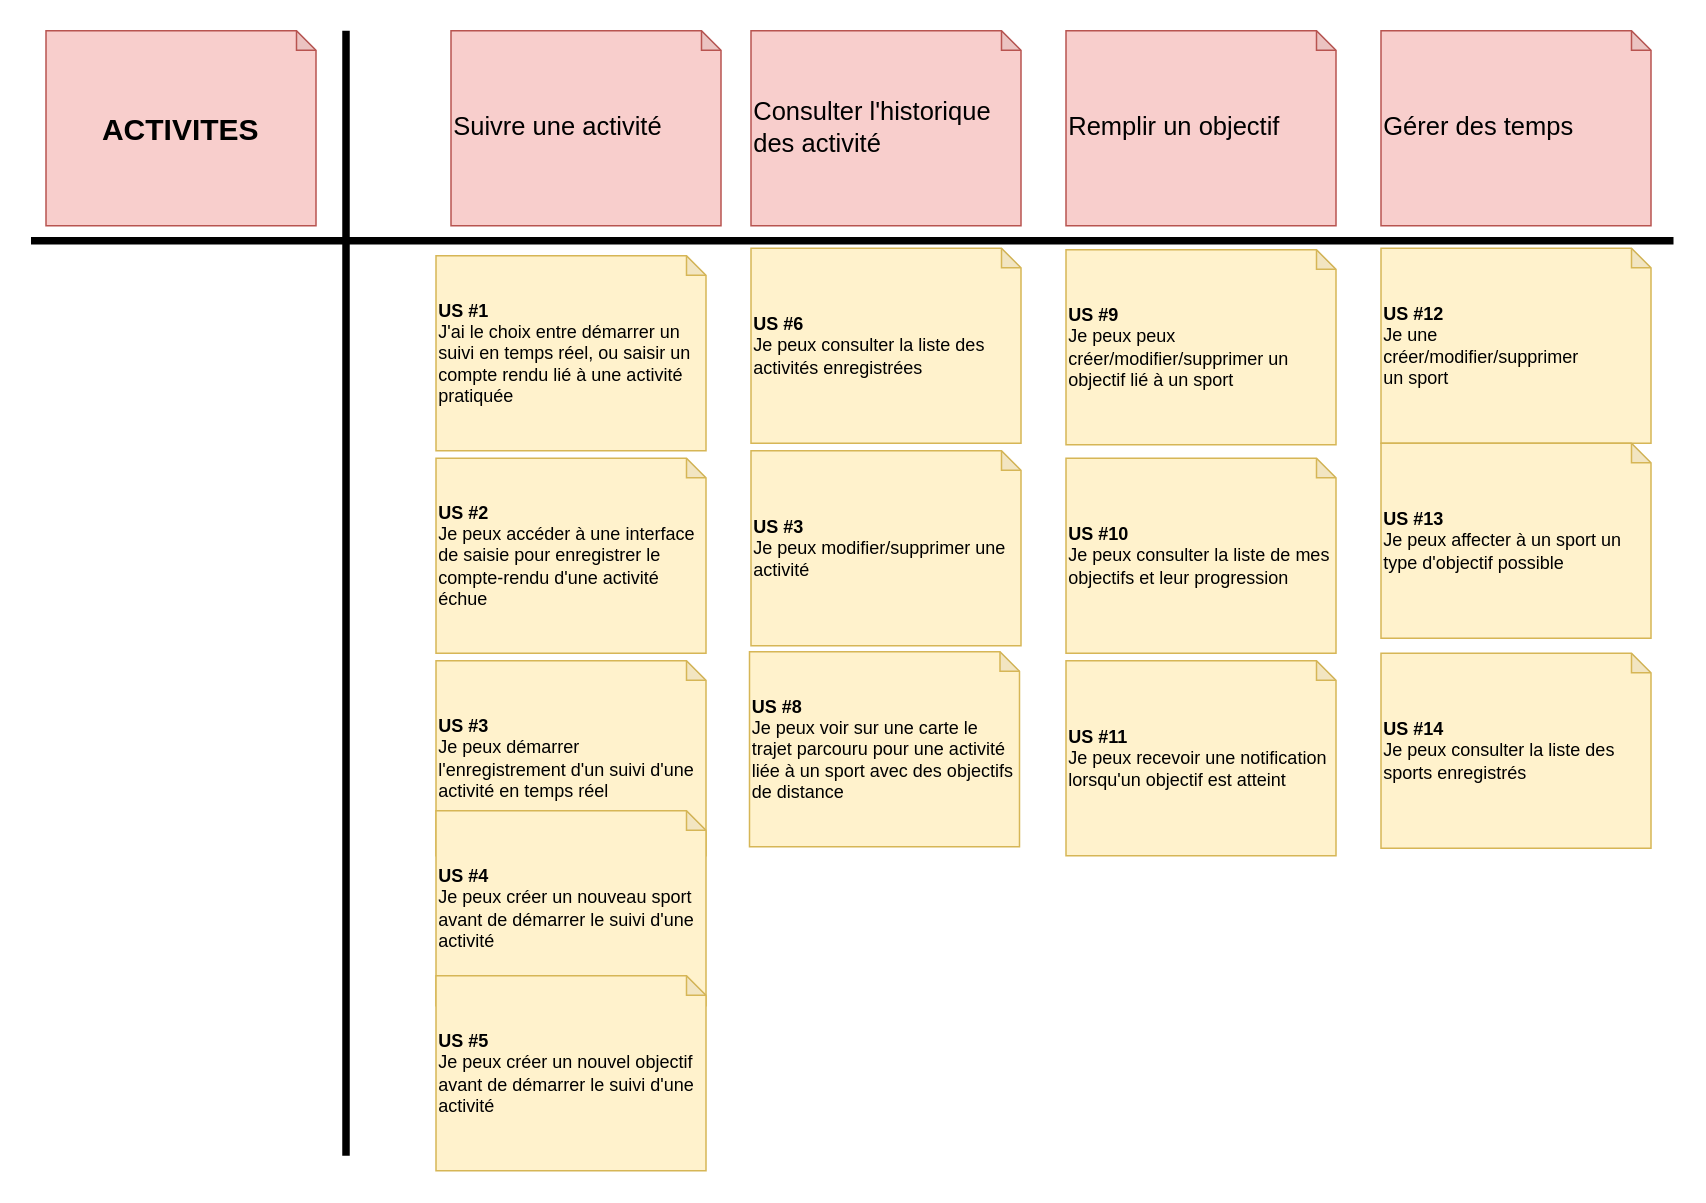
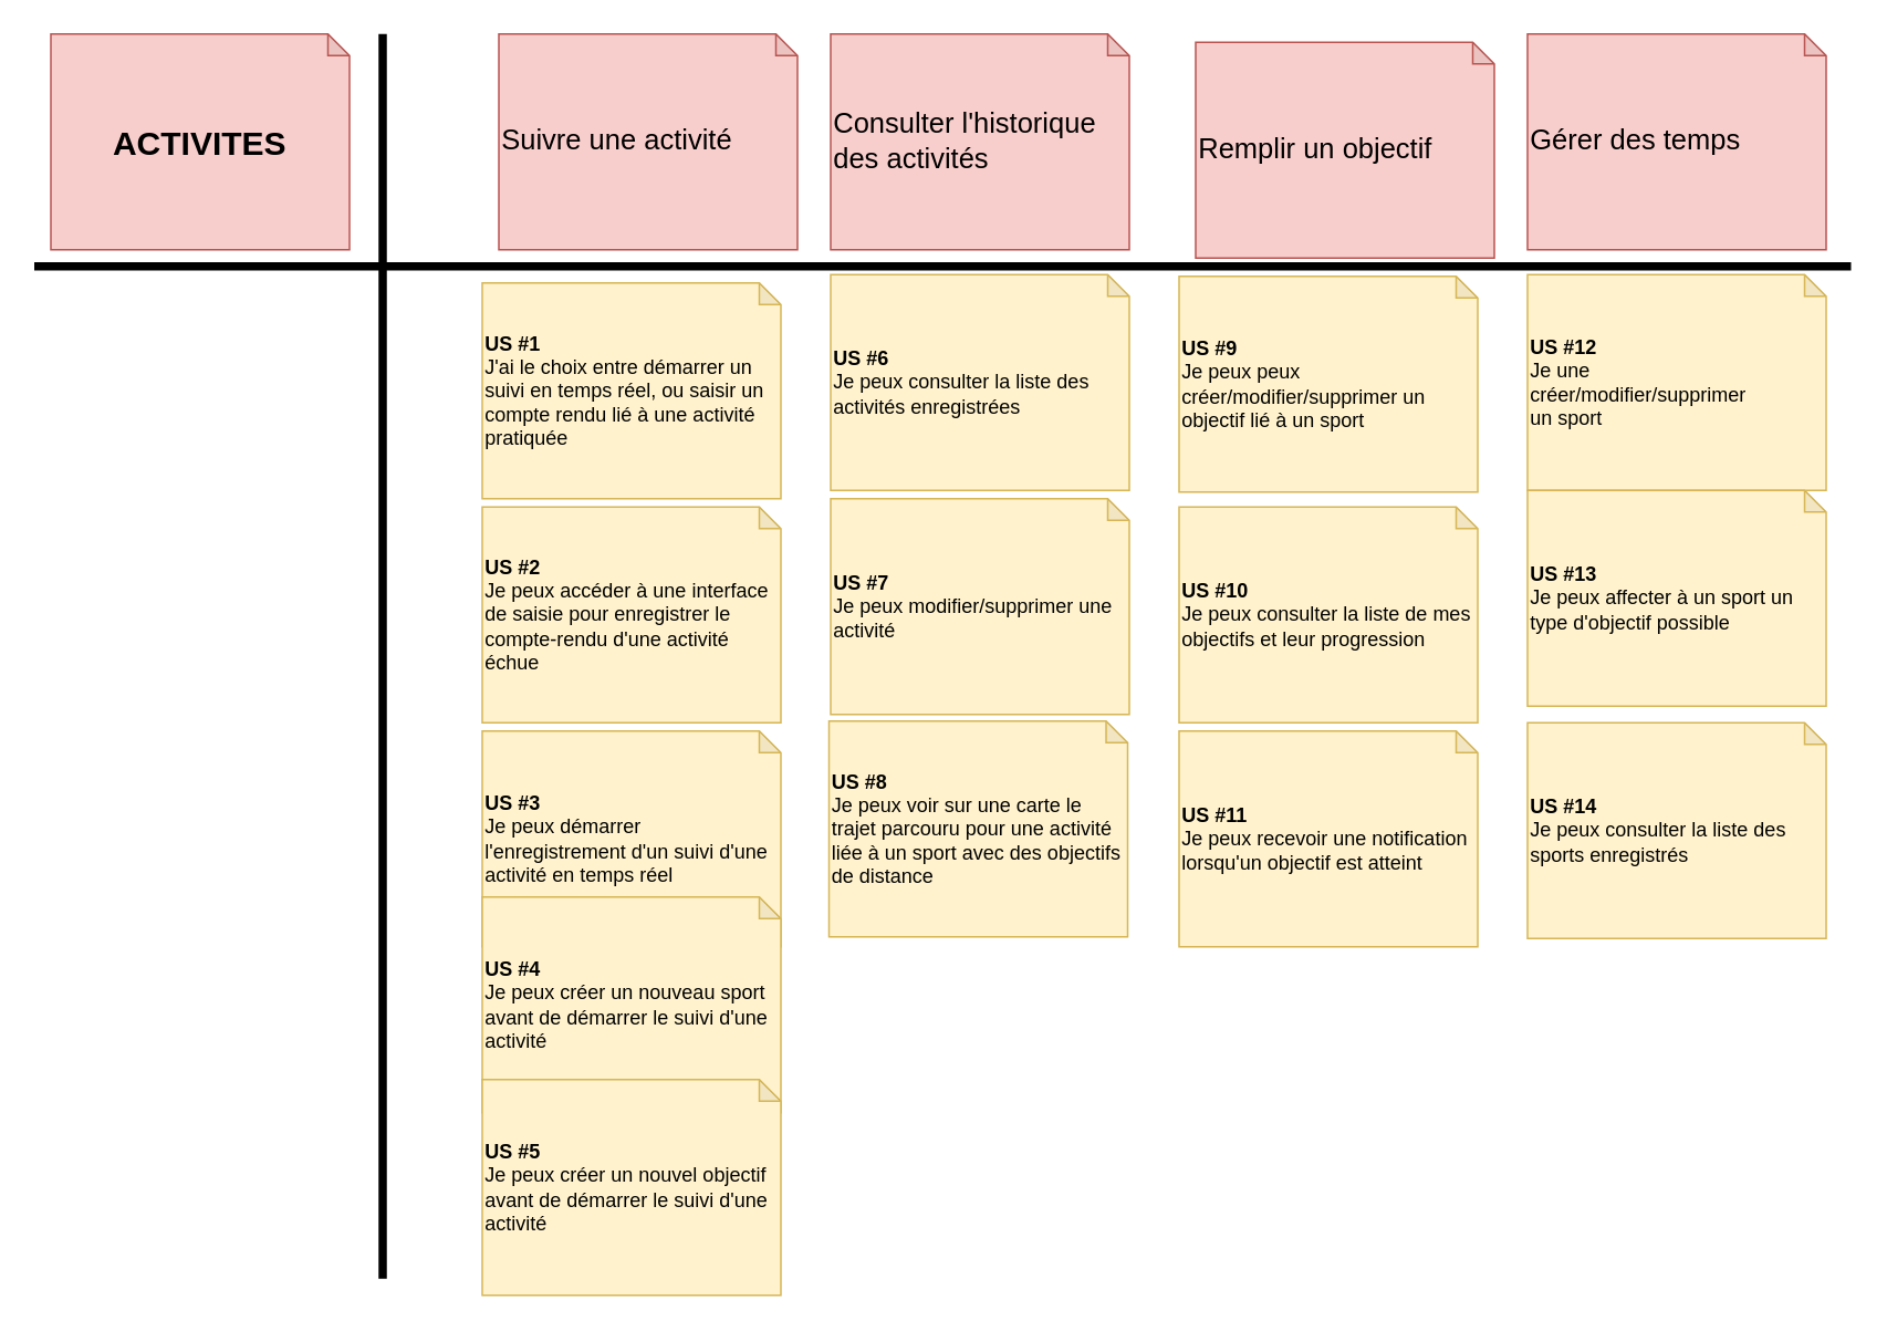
- <mxCell id="5" value="&lt;span style=&quot;font-weight: normal; font-size: 17px;&quot;&gt;Consulter l'historique des activité&lt;/span&gt;" style="shape=note;whiteSpace=wrap;html=1;backgroundOutline=1;darkOpacity=0.05;size=13;align=left;fillColor=#f8cecc;strokeColor=#b85450;fontStyle=1;fontSize=17;" parent="1" vertex="1"><mxGeometry x="500" y="20" width="180" height="130" as="geometry" /></mxCell>
+ <mxCell id="5" value="&lt;span style=&quot;font-weight: normal; font-size: 17px;&quot;&gt;Consulter l'historique des activités&lt;/span&gt;" style="shape=note;whiteSpace=wrap;html=1;backgroundOutline=1;darkOpacity=0.05;size=13;align=left;fillColor=#f8cecc;strokeColor=#b85450;fontStyle=1;fontSize=17;" parent="1" vertex="1"><mxGeometry x="500" y="20" width="180" height="130" as="geometry" /></mxCell>
- <mxCell id="3" value="&lt;span style=&quot;font-weight: normal; font-size: 17px;&quot;&gt;Remplir un objectif&lt;/span&gt;" style="shape=note;whiteSpace=wrap;html=1;backgroundOutline=1;darkOpacity=0.05;size=13;align=left;fillColor=#f8cecc;strokeColor=#b85450;fontStyle=1;fontSize=17;" parent="1" vertex="1"><mxGeometry x="710" y="20" width="180" height="130" as="geometry" /></mxCell>
+ <mxCell id="3" value="&lt;span style=&quot;font-weight: normal; font-size: 17px;&quot;&gt;Remplir un objectif&lt;/span&gt;" style="shape=note;whiteSpace=wrap;html=1;backgroundOutline=1;darkOpacity=0.05;size=13;align=left;fillColor=#f8cecc;strokeColor=#b85450;fontStyle=1;fontSize=17;" parent="1" vertex="1"><mxGeometry x="720" y="25" width="180" height="130" as="geometry" /></mxCell>
- <mxCell id="6" value="&lt;b&gt;US #3&lt;/b&gt;&lt;br&gt;Je peux modifier/supprimer une activité" style="shape=note;whiteSpace=wrap;html=1;backgroundOutline=1;darkOpacity=0.05;size=13;align=left;fillColor=#fff2cc;strokeColor=#d6b656;" parent="1" vertex="1"><mxGeometry x="500" y="300" width="180" height="130" as="geometry" /></mxCell>
+ <mxCell id="6" value="&lt;b&gt;US #7&lt;/b&gt;&lt;br&gt;Je peux modifier/supprimer une activité" style="shape=note;whiteSpace=wrap;html=1;backgroundOutline=1;darkOpacity=0.05;size=13;align=left;fillColor=#fff2cc;strokeColor=#d6b656;" parent="1" vertex="1"><mxGeometry x="500" y="300" width="180" height="130" as="geometry" /></mxCell>
